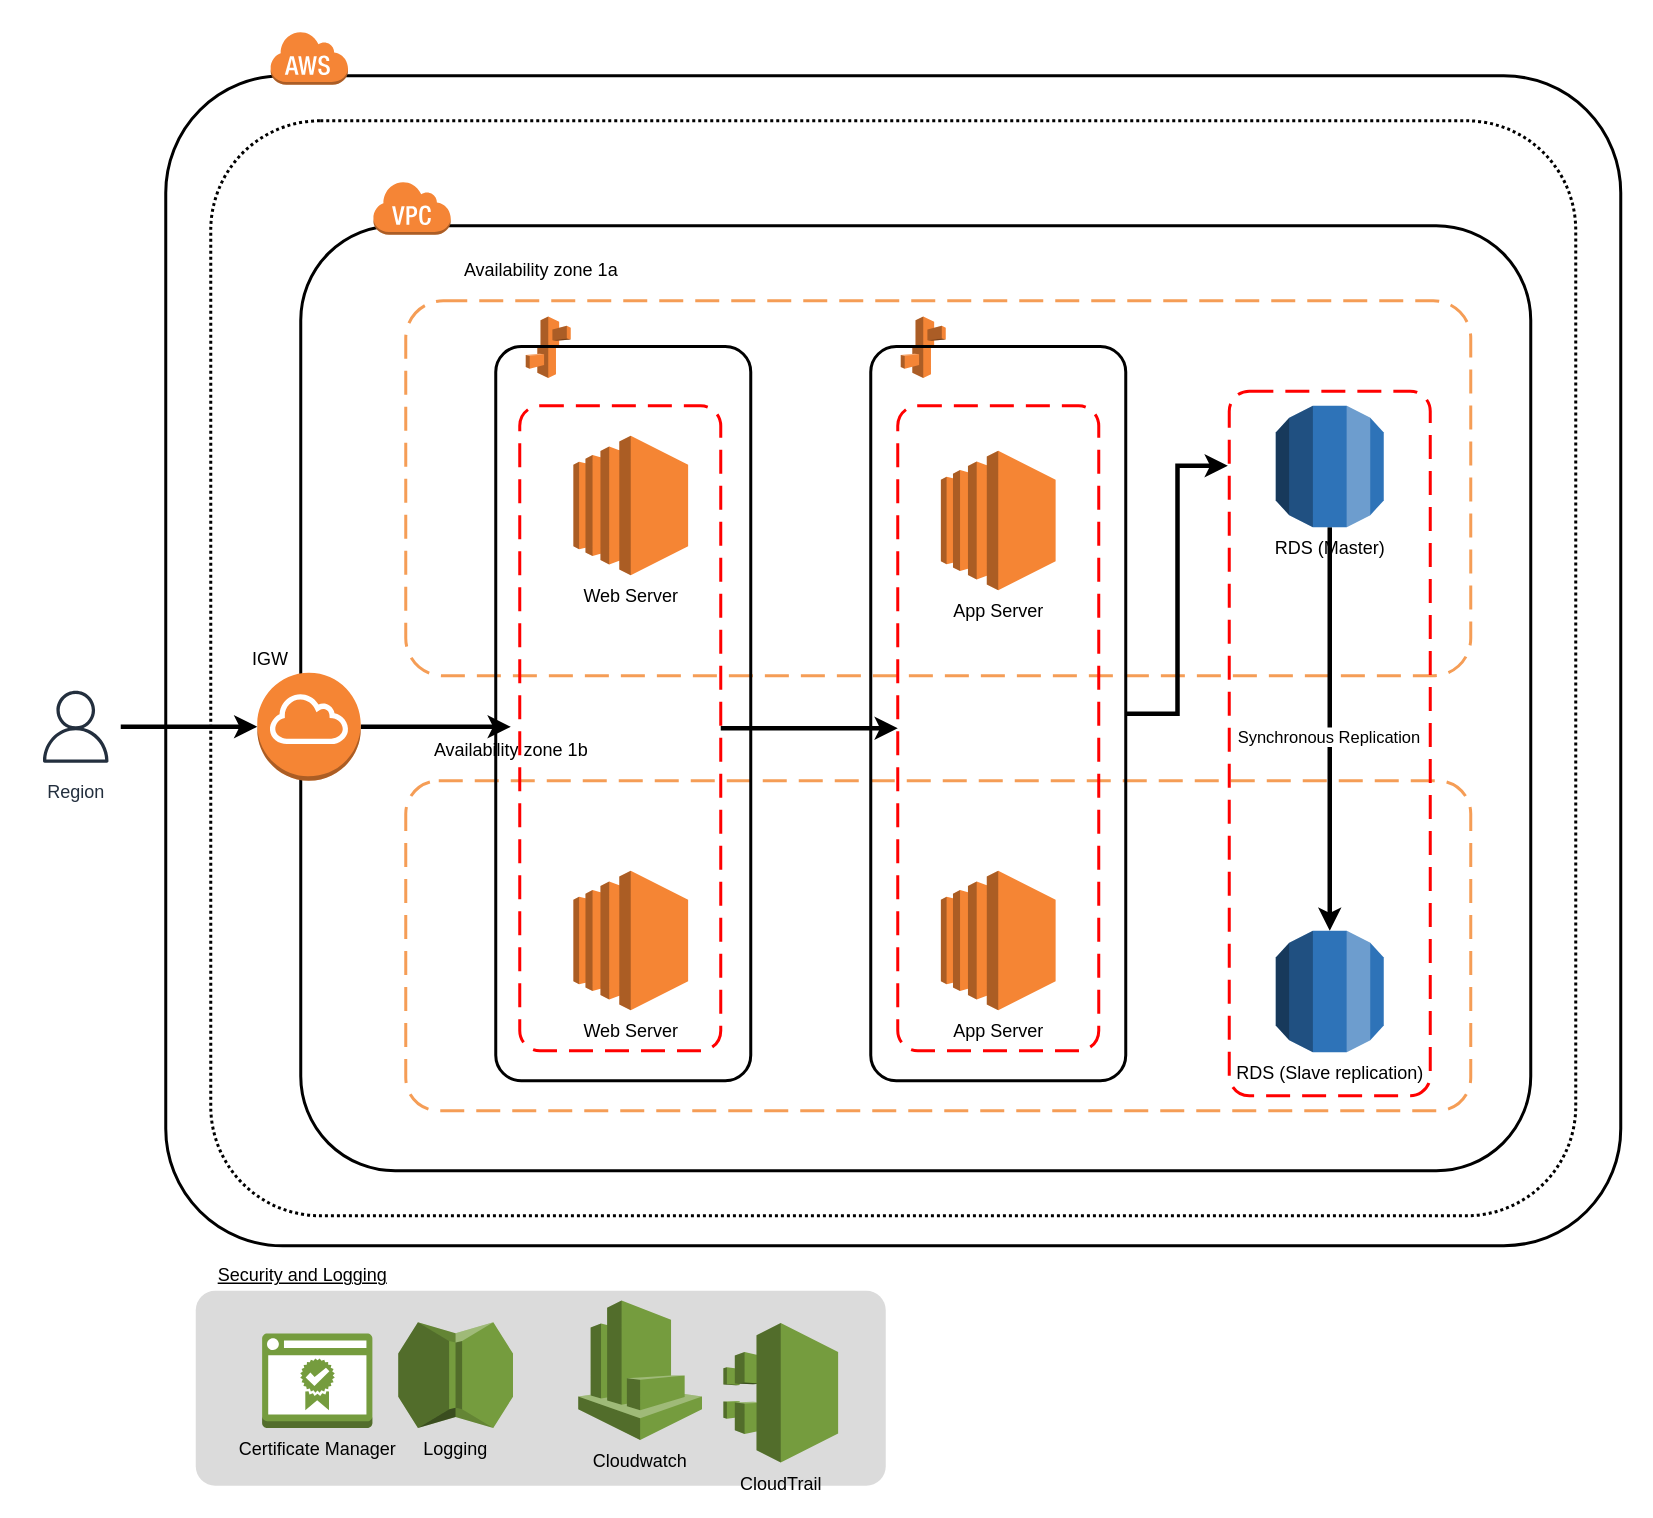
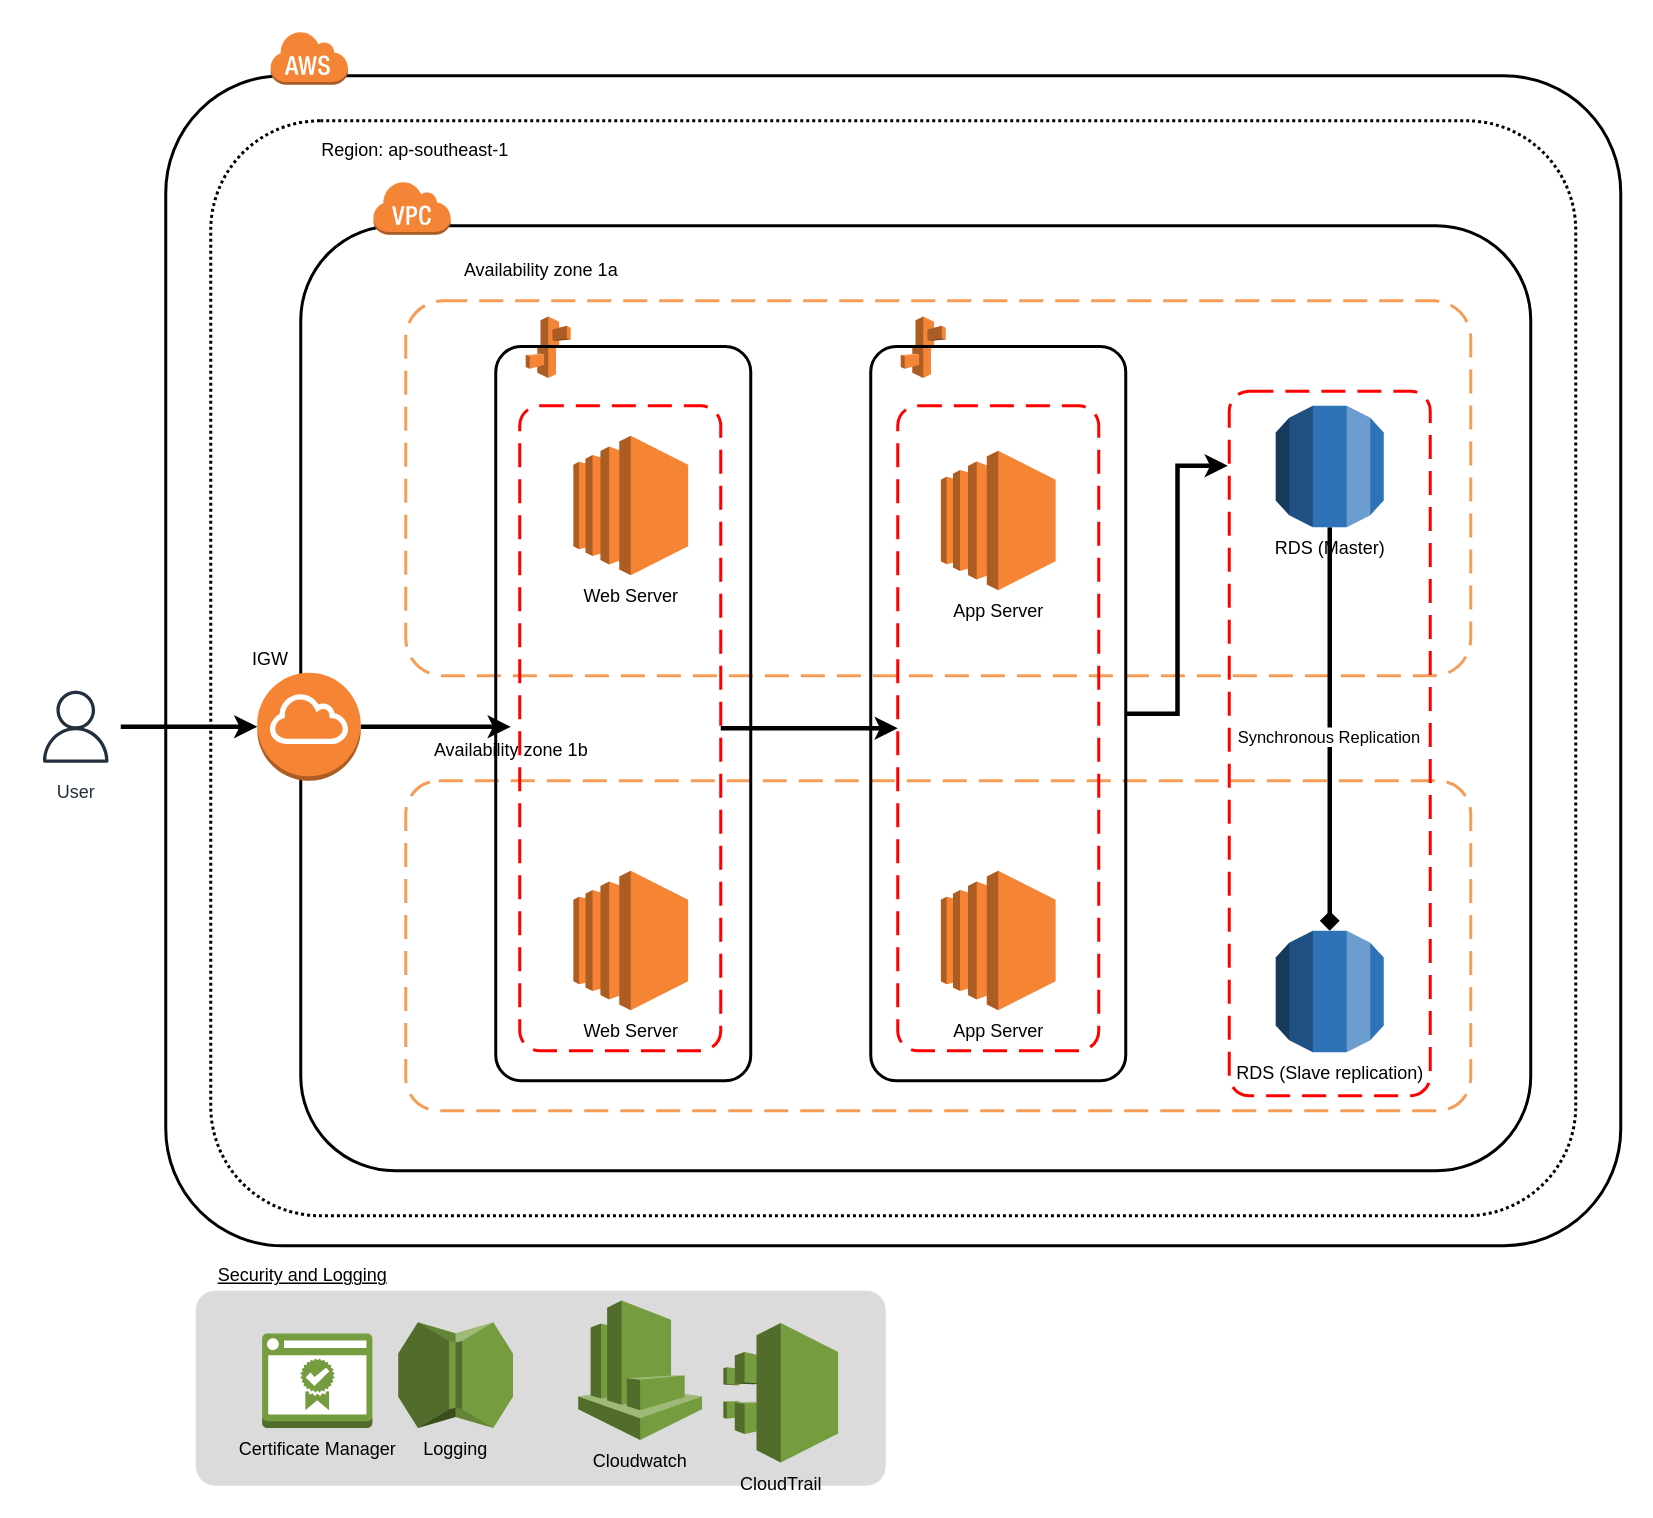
+ <mxCell id="7" value="Region: ap-southeast-1" style="text;html=1;align=center;verticalAlign=middle;resizable=0;points=[];autosize=1;strokeColor=none;fillColor=none;" parent="1" vertex="1"><mxGeometry x="206" y="90" width="140" height="20" as="geometry" /></mxCell>
- <mxCell id="10" value="Region" style="sketch=0;outlineConnect=0;fontColor=#232F3E;gradientColor=none;strokeColor=#232F3E;fillColor=#ffffff;dashed=0;verticalLabelPosition=bottom;verticalAlign=top;align=center;html=1;fontSize=12;fontStyle=0;aspect=fixed;shape=mxgraph.aws4.resourceIcon;resIcon=mxgraph.aws4.user;" parent="1" vertex="1"><mxGeometry x="20" y="454" width="60" height="60" as="geometry" /></mxCell>
+ <mxCell id="10" value="User" style="sketch=0;outlineConnect=0;fontColor=#232F3E;gradientColor=none;strokeColor=#232F3E;fillColor=#ffffff;dashed=0;verticalLabelPosition=bottom;verticalAlign=top;align=center;html=1;fontSize=12;fontStyle=0;aspect=fixed;shape=mxgraph.aws4.resourceIcon;resIcon=mxgraph.aws4.user;" parent="1" vertex="1"><mxGeometry x="20" y="454" width="60" height="60" as="geometry" /></mxCell>
- <mxCell id="12" style="edgeStyle=orthogonalEdgeStyle;rounded=0;orthogonalLoop=1;jettySize=auto;html=1;strokeWidth=3;" parent="1" source="14" target="18" edge="1"><mxGeometry relative="1" as="geometry" /></mxCell>
+ <mxCell id="12" style="edgeStyle=orthogonalEdgeStyle;rounded=0;orthogonalLoop=1;jettySize=auto;html=1;strokeWidth=3;endArrow=diamond;" parent="1" source="14" target="18" edge="1"><mxGeometry relative="1" as="geometry" /></mxCell>
